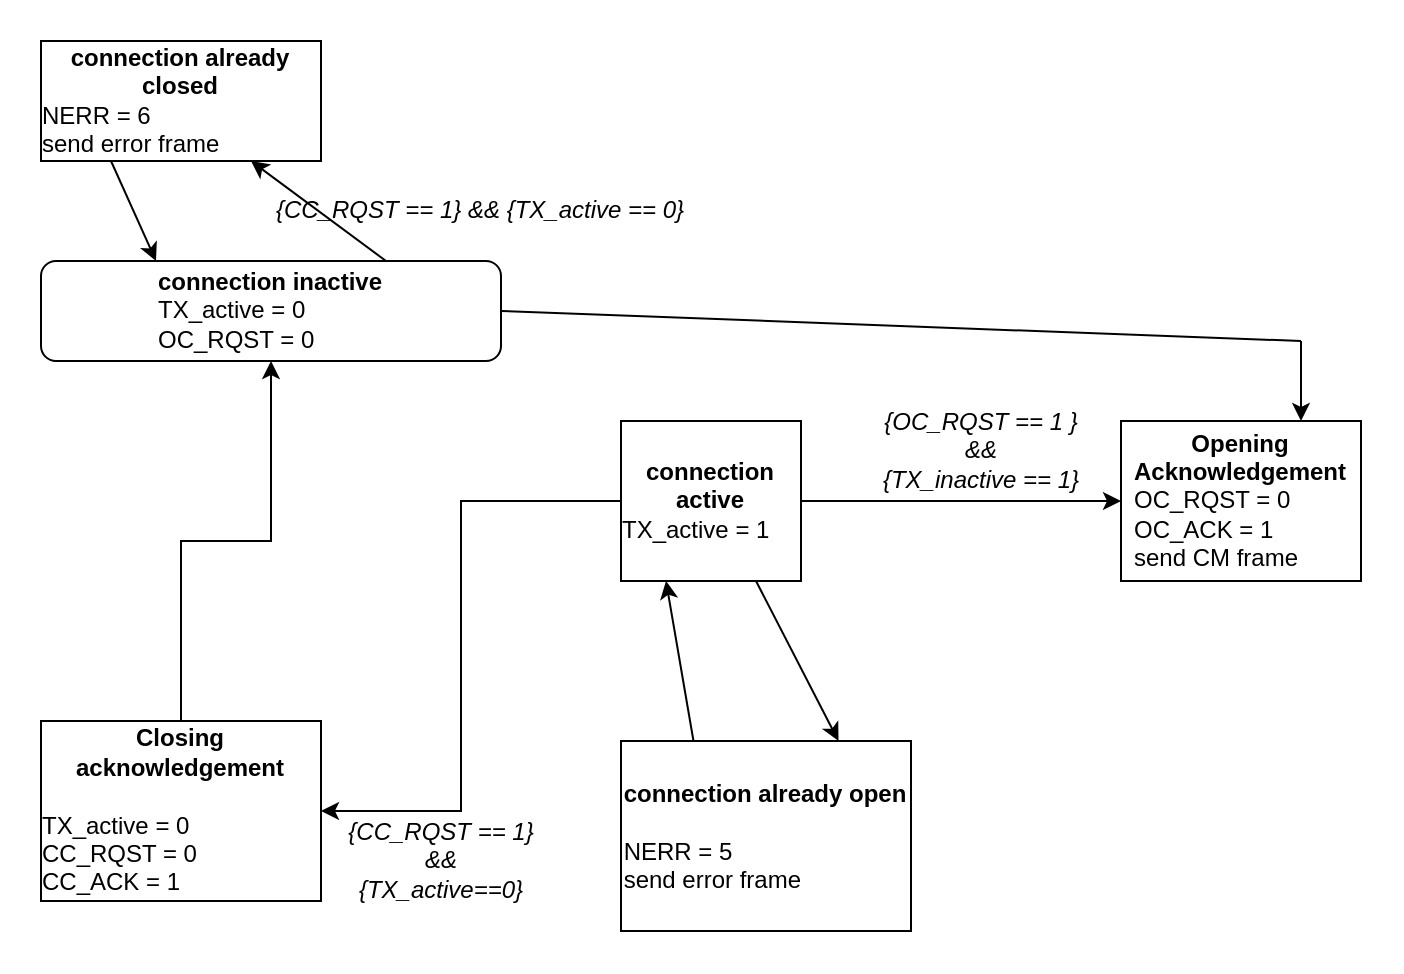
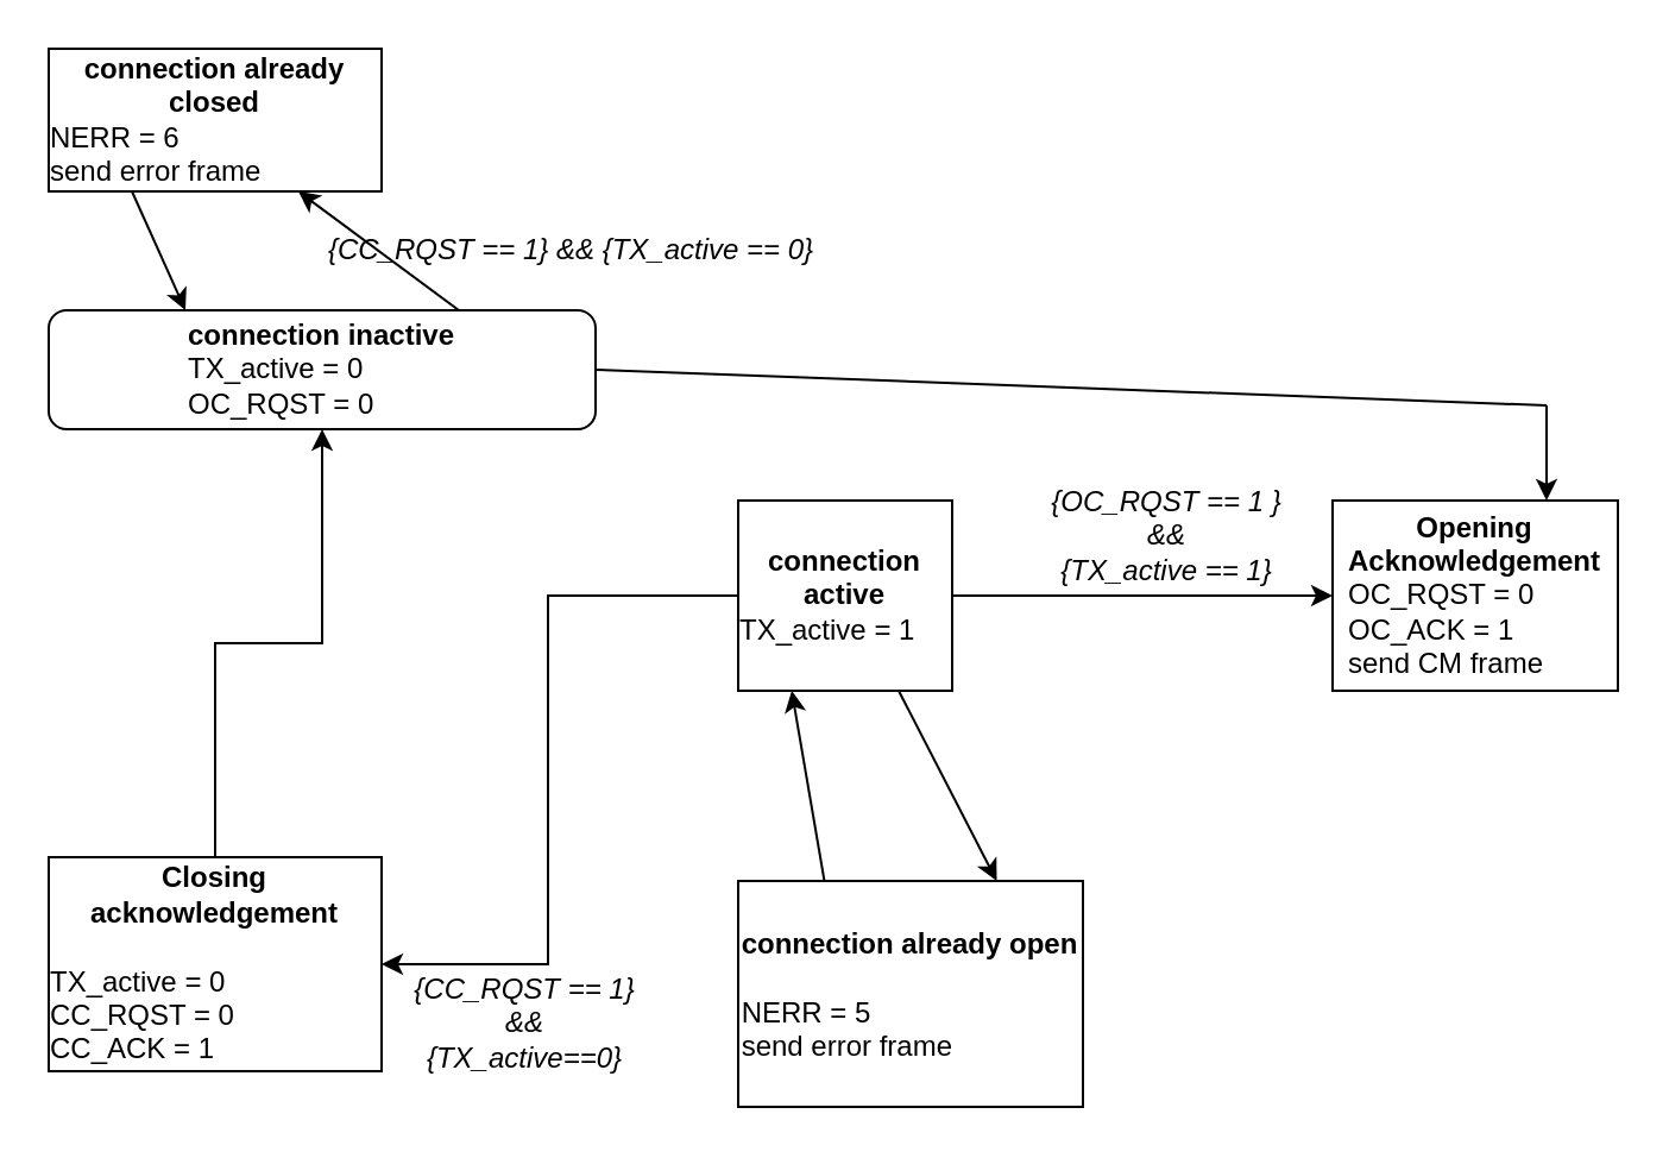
- <mxCell id="7" value="&lt;i&gt;{OC_RQST == 1 }&lt;/i&gt;&lt;div&gt;&lt;i&gt;&amp;amp;&amp;amp;&lt;/i&gt;&lt;/div&gt;&lt;div&gt;&lt;i&gt;{TX_inactive == 1}&lt;/i&gt;&lt;/div&gt;" style="text;html=1;align=center;verticalAlign=middle;resizable=0;points=[];autosize=1;strokeColor=none;fillColor=none;" vertex="1" parent="1"><mxGeometry x="430" y="195" width="120" height="60" as="geometry" /></mxCell>
+ <mxCell id="7" value="&lt;i&gt;{OC_RQST == 1 }&lt;/i&gt;&lt;div&gt;&lt;i&gt;&amp;amp;&amp;amp;&lt;/i&gt;&lt;/div&gt;&lt;div&gt;&lt;i&gt;{TX_active == 1}&lt;/i&gt;&lt;/div&gt;" style="text;html=1;align=center;verticalAlign=middle;resizable=0;points=[];autosize=1;strokeColor=none;fillColor=none;" vertex="1" parent="1"><mxGeometry x="430" y="195" width="120" height="60" as="geometry" /></mxCell>
